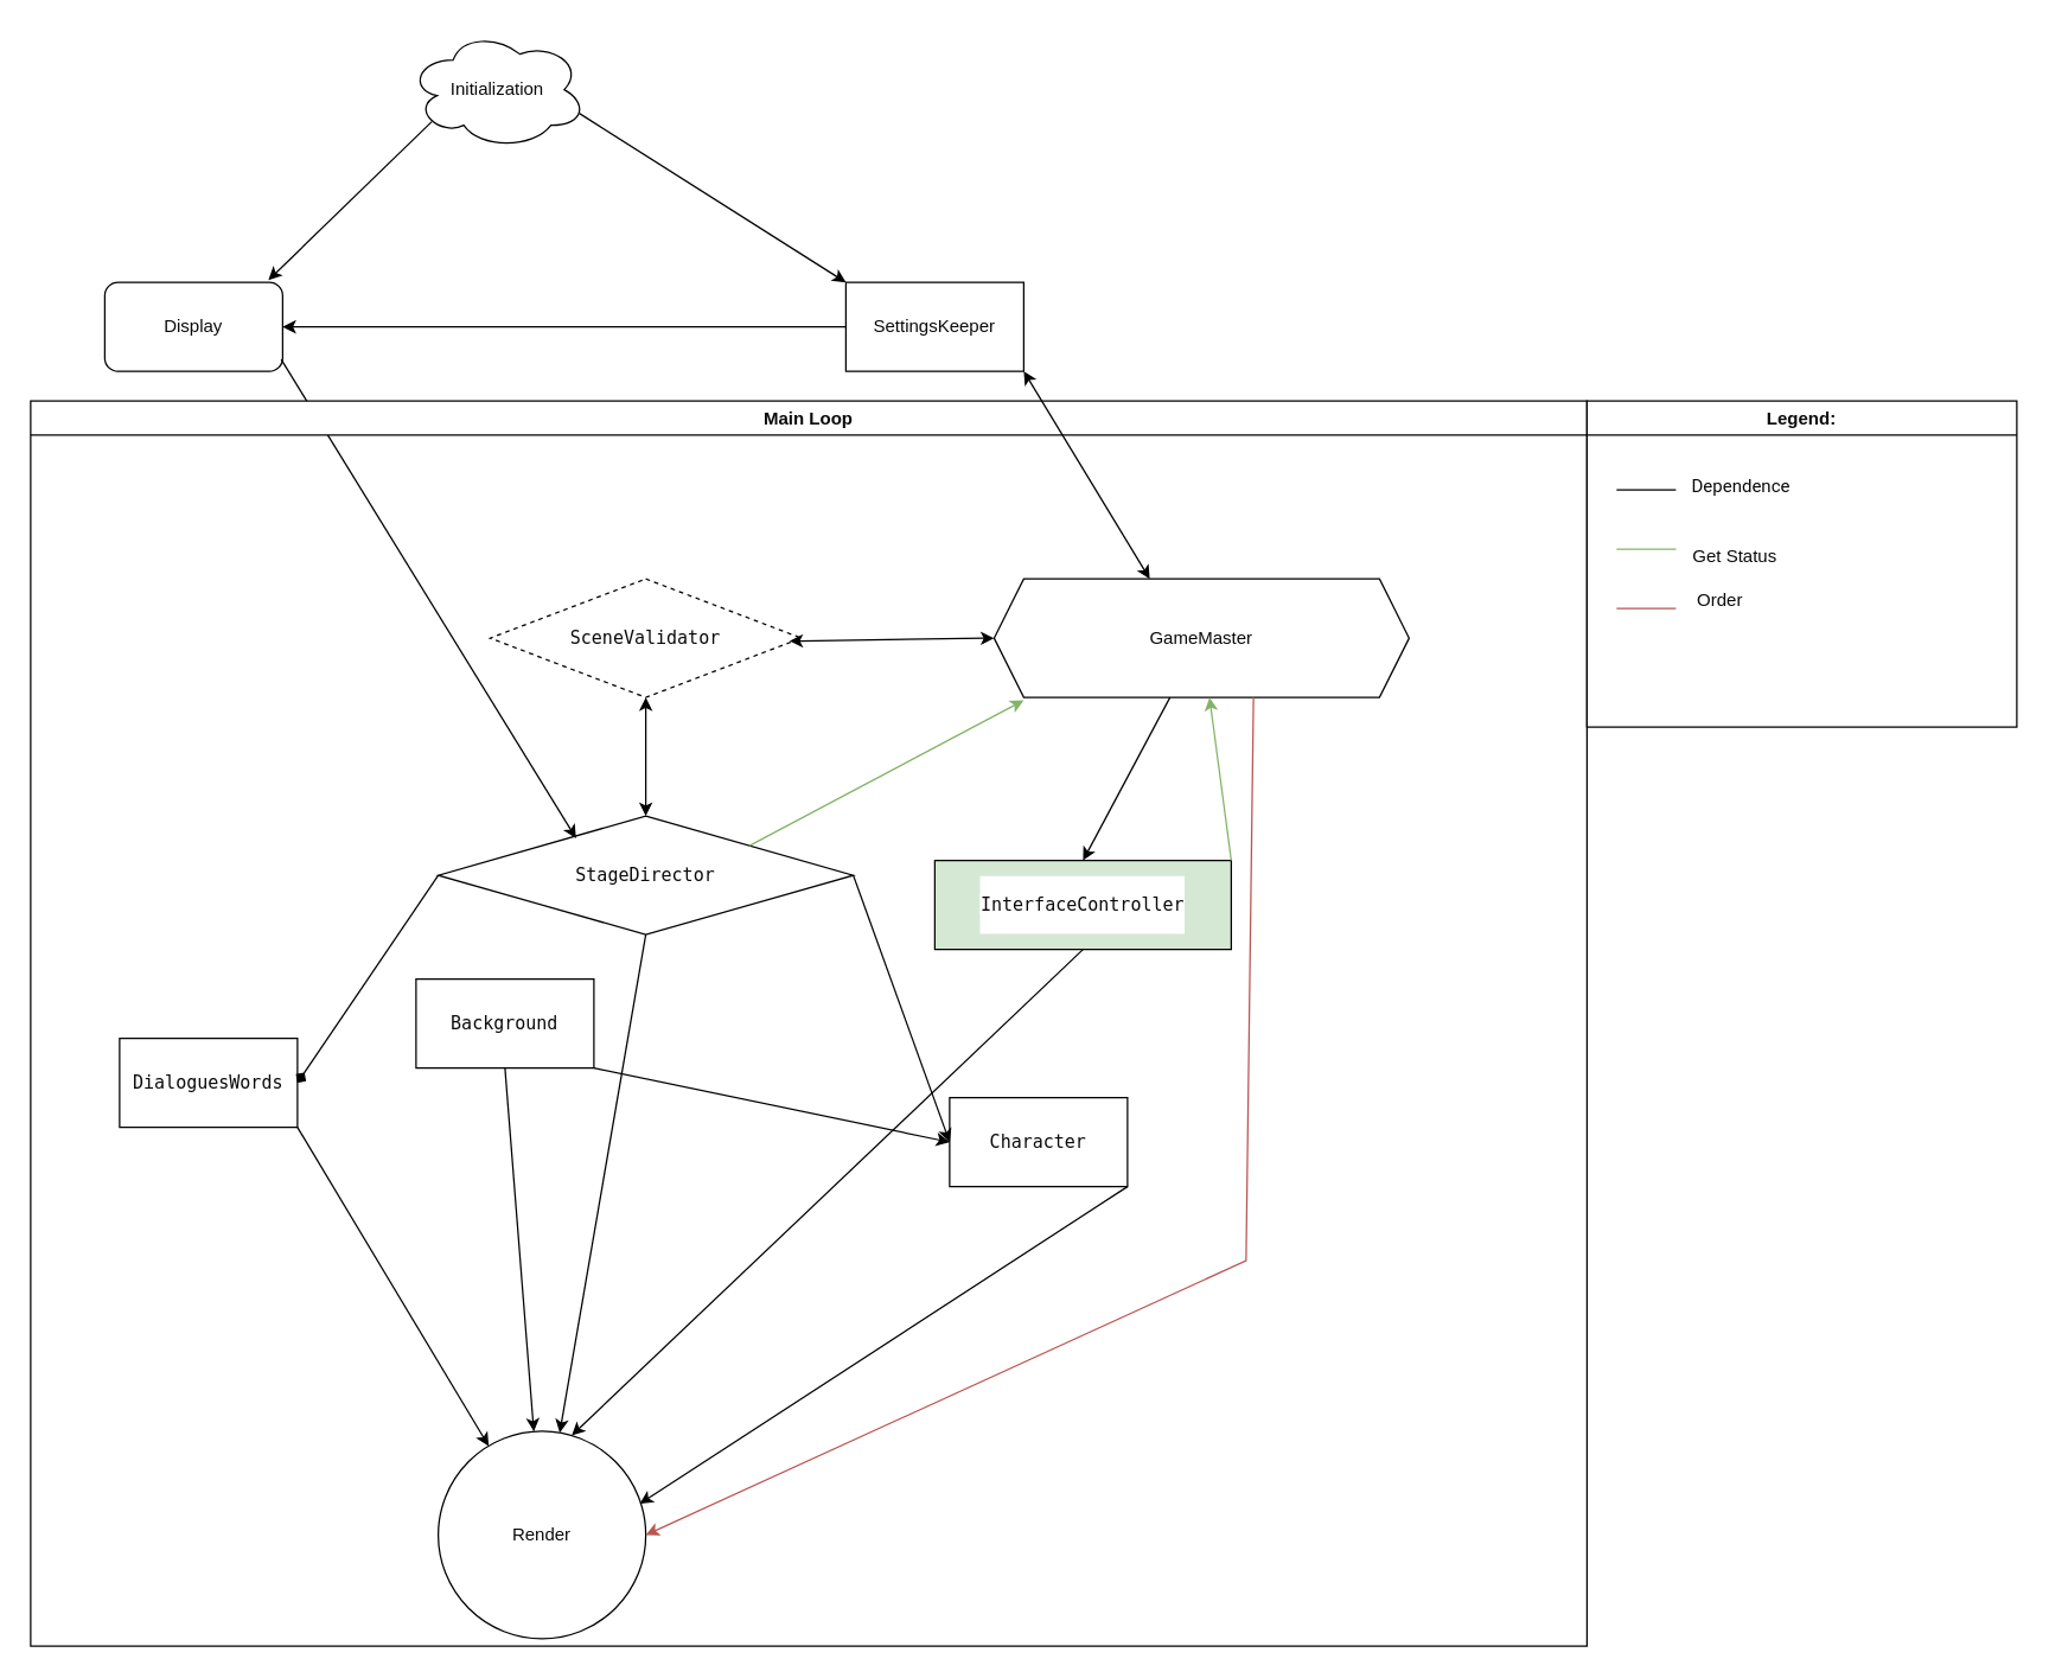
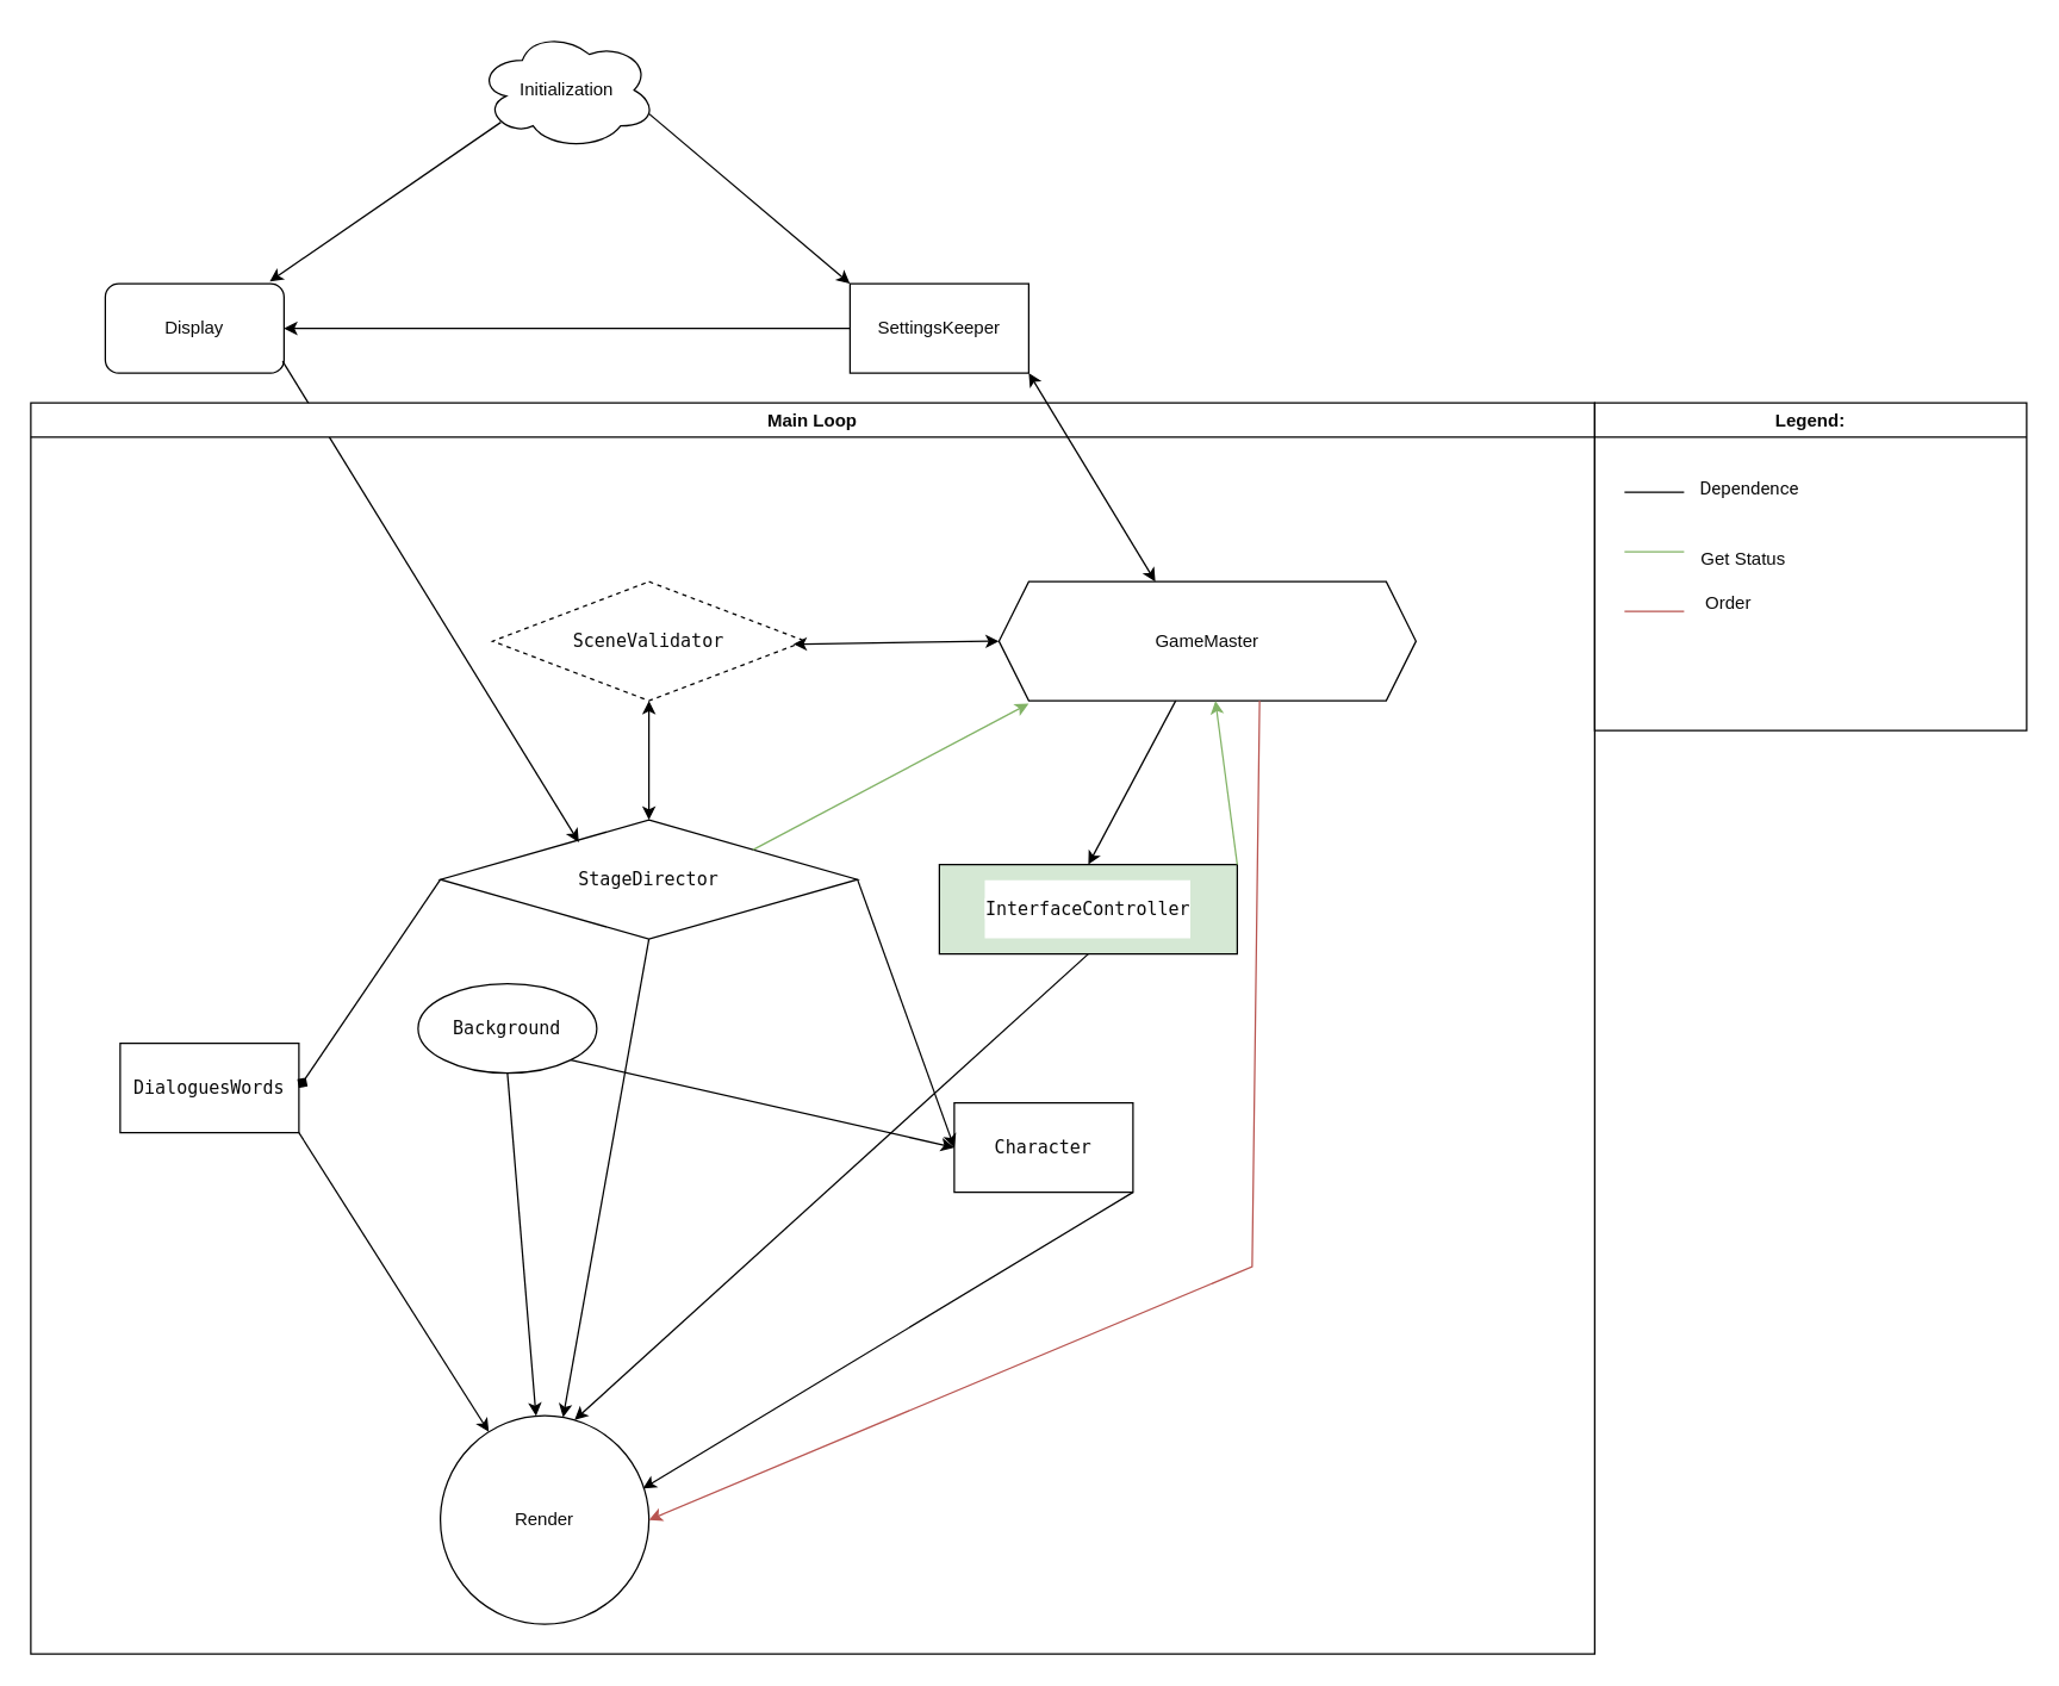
- <mxCell id="37" value="Initialization" style="ellipse;shape=cloud;whiteSpace=wrap;html=1;labelBackgroundColor=none;fontSize=12;fontColor=#0A0A0A;" vertex="1" parent="1"><mxGeometry x="275" y="20" width="120" height="80" as="geometry" /></mxCell>
+ <mxCell id="37" value="Initialization" style="ellipse;shape=cloud;whiteSpace=wrap;html=1;labelBackgroundColor=none;fontSize=12;fontColor=#0A0A0A;" vertex="1" parent="1"><mxGeometry x="320" y="20" width="120" height="80" as="geometry" /></mxCell>
- <mxCell id="8" value="&lt;pre style=&quot;font-family: &amp;quot;JetBrains Mono&amp;quot;, monospace;&quot;&gt;&lt;span style=&quot;background-color: rgb(255, 255, 255);&quot;&gt;Background&lt;/span&gt;&lt;/pre&gt;" style="rounded=0;whiteSpace=wrap;html=1;labelBackgroundColor=#FFFFFF;fontColor=#0A0A0A;" vertex="1" parent="1"><mxGeometry x="280" y="660" width="120" height="60" as="geometry" /></mxCell>
+ <mxCell id="8" value="&lt;pre style=&quot;font-family: &amp;quot;JetBrains Mono&amp;quot;, monospace;&quot;&gt;&lt;span style=&quot;background-color: rgb(255, 255, 255);&quot;&gt;Background&lt;/span&gt;&lt;/pre&gt;" style="ellipse;whiteSpace=wrap;html=1;labelBackgroundColor=#FFFFFF;fontColor=#0A0A0A;" vertex="1" parent="1"><mxGeometry x="280" y="660" width="120" height="60" as="geometry" /></mxCell>
- <mxCell id="10" value="Render" style="ellipse;whiteSpace=wrap;html=1;aspect=fixed;labelBackgroundColor=#FFFFFF;fontColor=#0A0A0A;" vertex="1" parent="1"><mxGeometry x="295" y="965" width="140" height="140" as="geometry" /></mxCell>
+ <mxCell id="10" value="Render" style="ellipse;whiteSpace=wrap;html=1;aspect=fixed;labelBackgroundColor=#FFFFFF;fontColor=#0A0A0A;" vertex="1" parent="1"><mxGeometry x="295" y="950" width="140" height="140" as="geometry" /></mxCell>
